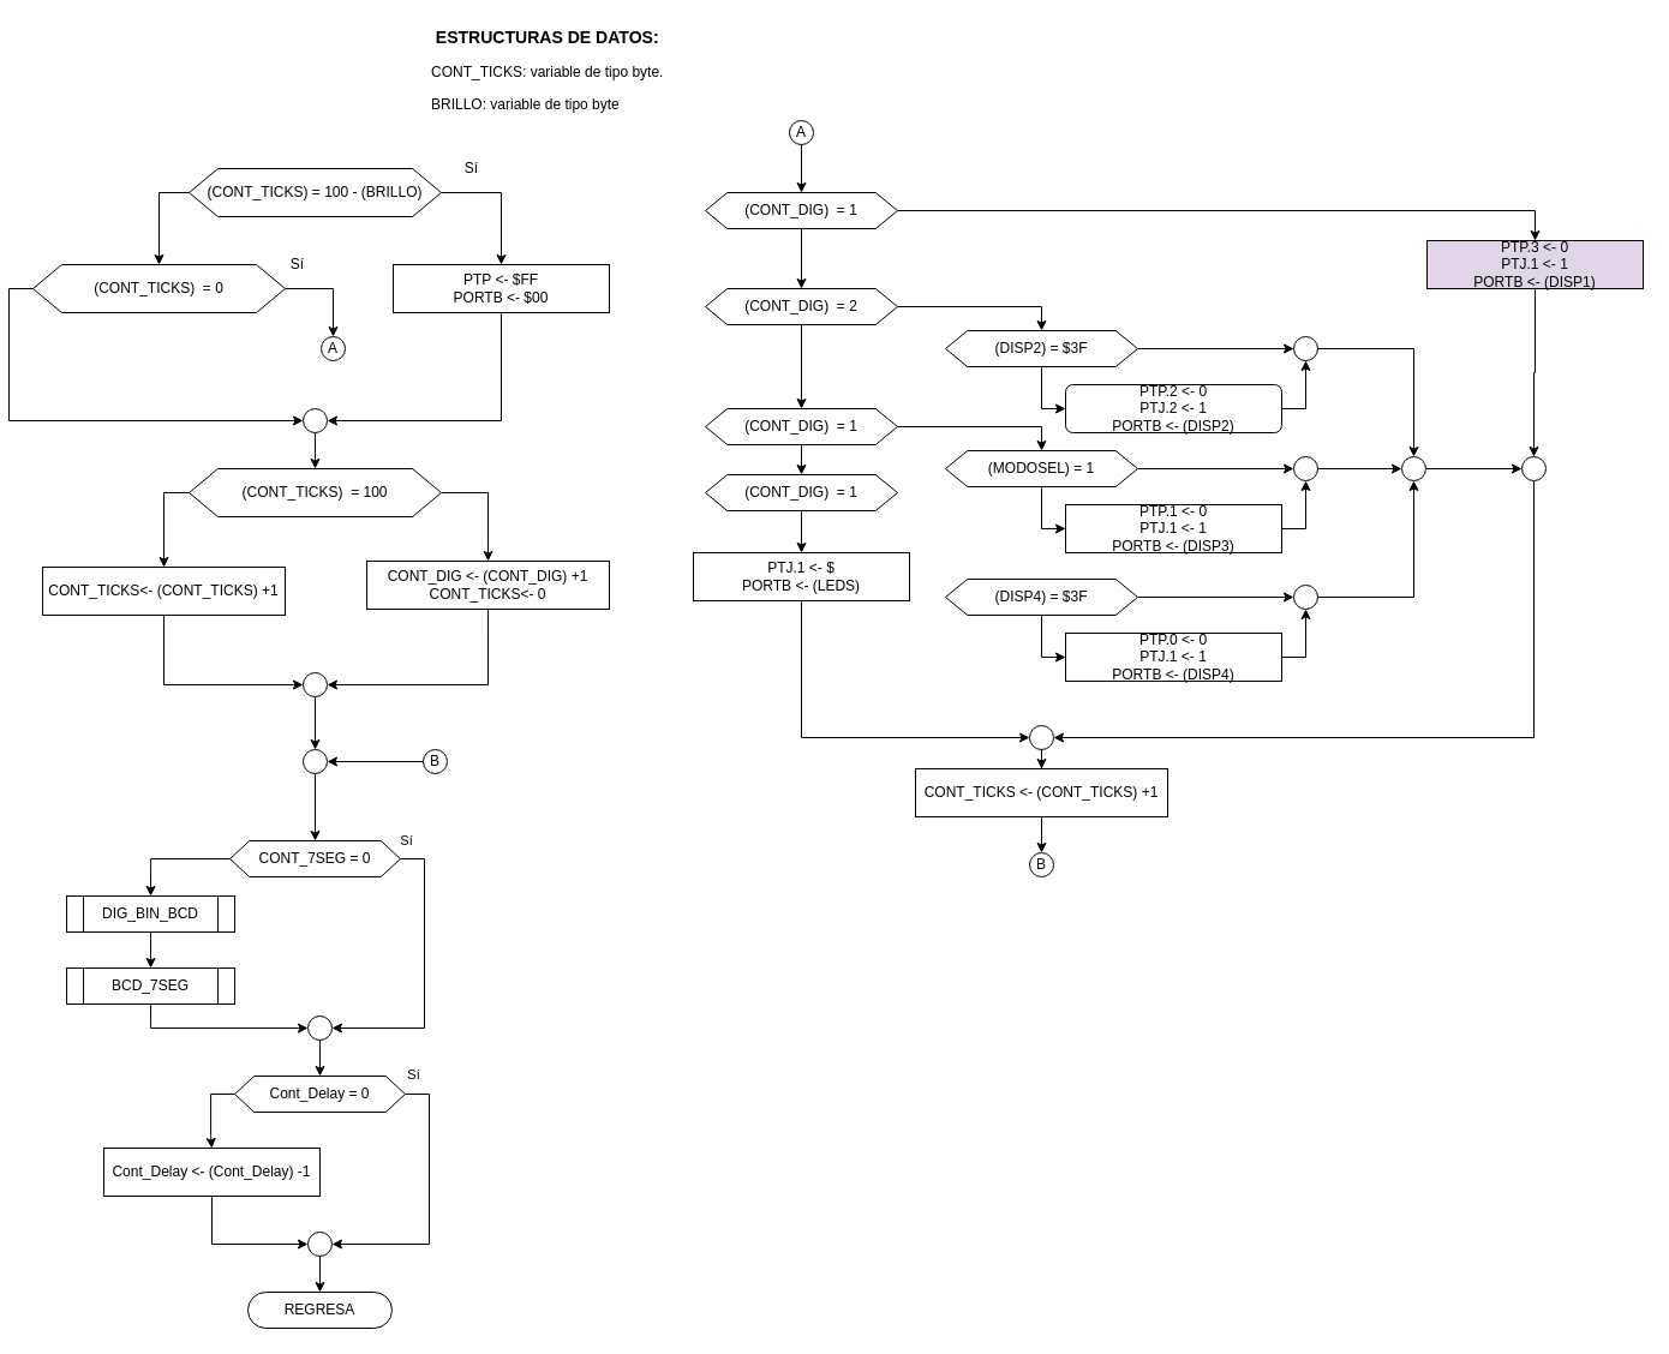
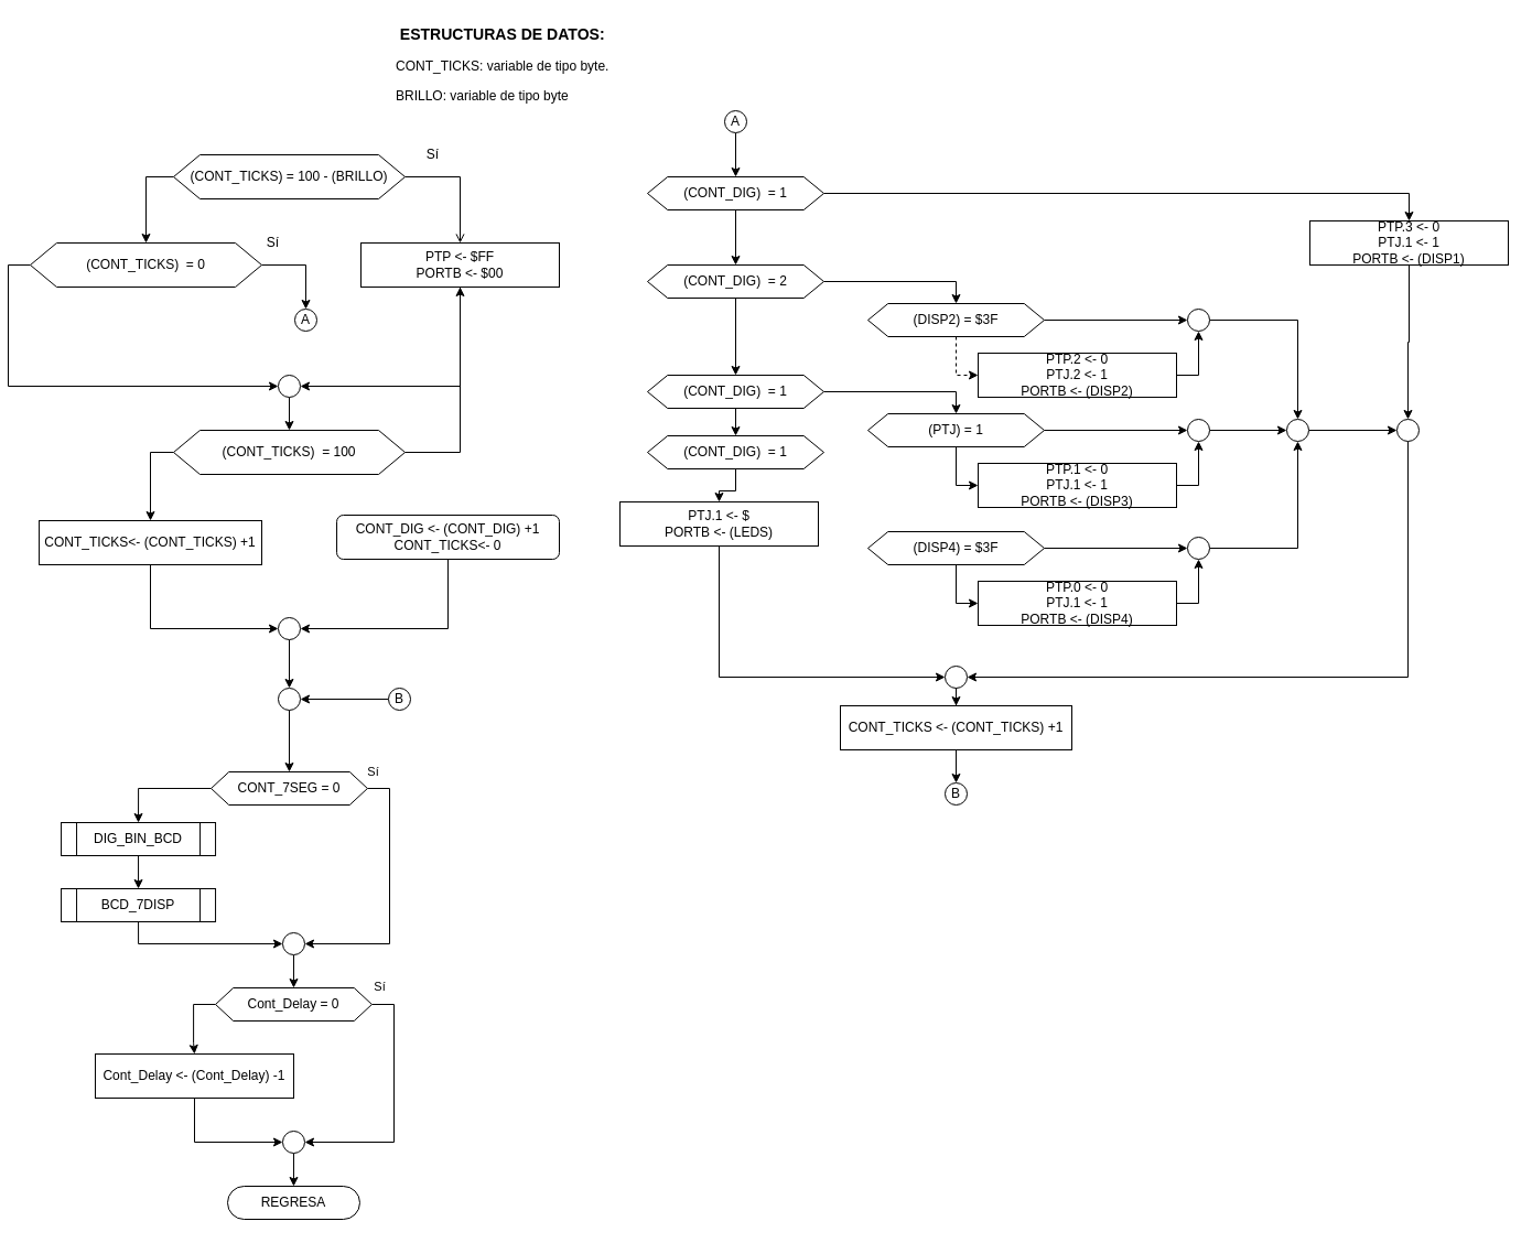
- <mxCell id="20" style="edgeStyle=orthogonalEdgeStyle;rounded=0;orthogonalLoop=1;jettySize=auto;html=1;exitX=1;exitY=0.5;exitDx=0;exitDy=0;entryX=0.5;entryY=0;entryDx=0;entryDy=0;" edge="1" parent="1" source="21" target="25"><mxGeometry relative="1" as="geometry" /></mxCell>
+ <mxCell id="20" style="edgeStyle=orthogonalEdgeStyle;rounded=0;orthogonalLoop=1;jettySize=auto;html=1;exitX=1;exitY=0.5;exitDx=0;exitDy=0;entryX=0.5;entryY=0;entryDx=0;entryDy=0;endArrow=open;" edge="1" parent="1" source="21" target="25"><mxGeometry relative="1" as="geometry" /></mxCell>
- <mxCell id="52" value="PTP.3 &amp;lt;- 0&lt;br&gt;PTJ.1 &amp;lt;- 1&lt;br&gt;PORTB &amp;lt;- (DISP1)" style="rounded=0;whiteSpace=wrap;html=1;fillColor=#e1d5e7;" vertex="1" parent="1"><mxGeometry x="1181" y="200" width="180" height="40" as="geometry" /></mxCell>
+ <mxCell id="52" value="PTP.3 &amp;lt;- 0&lt;br&gt;PTJ.1 &amp;lt;- 1&lt;br&gt;PORTB &amp;lt;- (DISP1)" style="rounded=0;whiteSpace=wrap;html=1;" vertex="1" parent="1"><mxGeometry x="1181" y="200" width="180" height="40" as="geometry" /></mxCell>
- <mxCell id="40" style="edgeStyle=orthogonalEdgeStyle;rounded=0;orthogonalLoop=1;jettySize=auto;html=1;exitX=0.5;exitY=1;exitDx=0;exitDy=0;entryX=0;entryY=0.5;entryDx=0;entryDy=0;" edge="1" parent="1" source="42" target="58"><mxGeometry relative="1" as="geometry" /></mxCell>
+ <mxCell id="40" style="edgeStyle=orthogonalEdgeStyle;rounded=0;orthogonalLoop=1;jettySize=auto;html=1;exitX=0.5;exitY=1;exitDx=0;exitDy=0;entryX=0;entryY=0.5;entryDx=0;entryDy=0;dashed=1;" edge="1" parent="1" source="42" target="58"><mxGeometry relative="1" as="geometry" /></mxCell>
- <mxCell id="58" value="PTP.2 &amp;lt;- 0&lt;br&gt;PTJ.2 &amp;lt;- 1&lt;br&gt;PORTB &amp;lt;- (DISP2)" style="whiteSpace=wrap;html=1;rounded=1;" vertex="1" parent="1"><mxGeometry x="880" y="320" width="180" height="40" as="geometry" /></mxCell>
+ <mxCell id="58" value="PTP.2 &amp;lt;- 0&lt;br&gt;PTJ.2 &amp;lt;- 1&lt;br&gt;PORTB &amp;lt;- (DISP2)" style="rounded=0;whiteSpace=wrap;html=1;" vertex="1" parent="1"><mxGeometry x="880" y="320" width="180" height="40" as="geometry" /></mxCell>
- <mxCell id="67" value="(MODOSEL) = 1" style="shape=hexagon;perimeter=hexagonPerimeter2;whiteSpace=wrap;html=1;size=0.114;" vertex="1" parent="1"><mxGeometry x="780" y="375" width="160" height="30" as="geometry" /></mxCell>
+ <mxCell id="67" value="(PTJ) = 1" style="shape=hexagon;perimeter=hexagonPerimeter2;whiteSpace=wrap;html=1;size=0.114;" vertex="1" parent="1"><mxGeometry x="780" y="375" width="160" height="30" as="geometry" /></mxCell>
- <mxCell id="28" style="edgeStyle=orthogonalEdgeStyle;rounded=0;orthogonalLoop=1;jettySize=auto;html=1;exitX=1;exitY=0.5;exitDx=0;exitDy=0;entryX=0.5;entryY=0;entryDx=0;entryDy=0;" edge="1" parent="1" source="29" target="82"><mxGeometry relative="1" as="geometry" /></mxCell>
+ <mxCell id="28" style="edgeStyle=orthogonalEdgeStyle;rounded=0;orthogonalLoop=1;jettySize=auto;html=1;exitX=1;exitY=0.5;exitDx=0;exitDy=0;" edge="1" parent="1" source="29" target="25"><mxGeometry relative="1" as="geometry" /></mxCell>
- <mxCell id="50" value="PTJ.1 &amp;lt;- $&lt;br&gt;PORTB &amp;lt;- (LEDS)" style="rounded=0;whiteSpace=wrap;html=1;" vertex="1" parent="1"><mxGeometry x="570" y="460" width="180" height="40" as="geometry" /></mxCell>
+ <mxCell id="50" value="PTJ.1 &amp;lt;- $&lt;br&gt;PORTB &amp;lt;- (LEDS)" style="rounded=0;whiteSpace=wrap;html=1;" vertex="1" parent="1"><mxGeometry x="555" y="455" width="180" height="40" as="geometry" /></mxCell>
- <mxCell id="82" value="CONT_DIG &amp;lt;- (CONT_DIG) +1&lt;br&gt;CONT_TICKS&amp;lt;- 0" style="rounded=0;whiteSpace=wrap;html=1;" vertex="1" parent="1"><mxGeometry x="298.06" y="467" width="201.94" height="40" as="geometry" /></mxCell>
+ <mxCell id="82" value="CONT_DIG &amp;lt;- (CONT_DIG) +1&lt;br&gt;CONT_TICKS&amp;lt;- 0" style="whiteSpace=wrap;html=1;rounded=1;" vertex="1" parent="1"><mxGeometry x="298.06" y="467" width="201.94" height="40" as="geometry" /></mxCell>
- <mxCell id="5" value="BCD_7SEG" style="shape=process;whiteSpace=wrap;html=1;backgroundOutline=1;" vertex="1" parent="1"><mxGeometry x="48.05" y="806" width="140" height="30" as="geometry" /></mxCell>
+ <mxCell id="5" value="BCD_7DISP" style="shape=process;whiteSpace=wrap;html=1;backgroundOutline=1;" vertex="1" parent="1"><mxGeometry x="48.05" y="806" width="140" height="30" as="geometry" /></mxCell>
